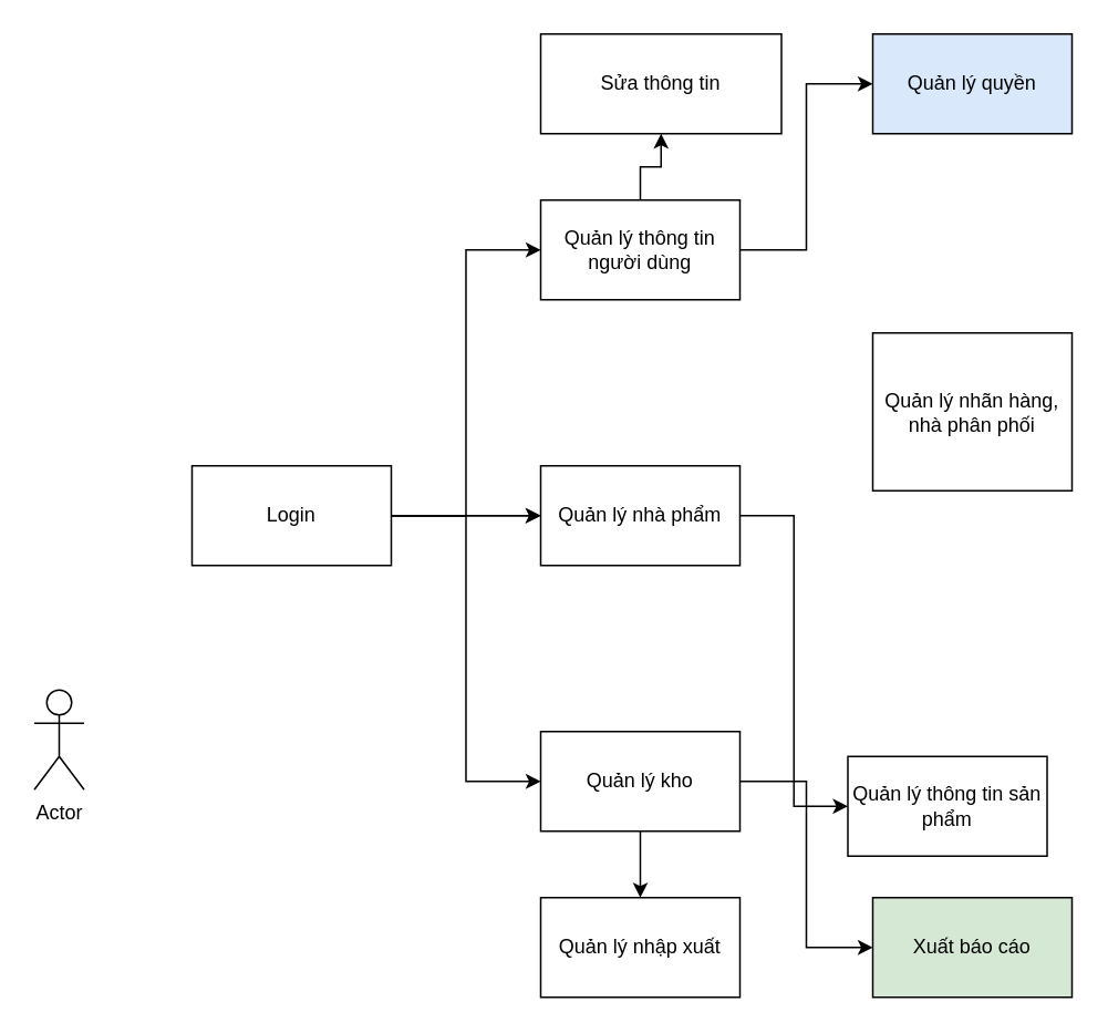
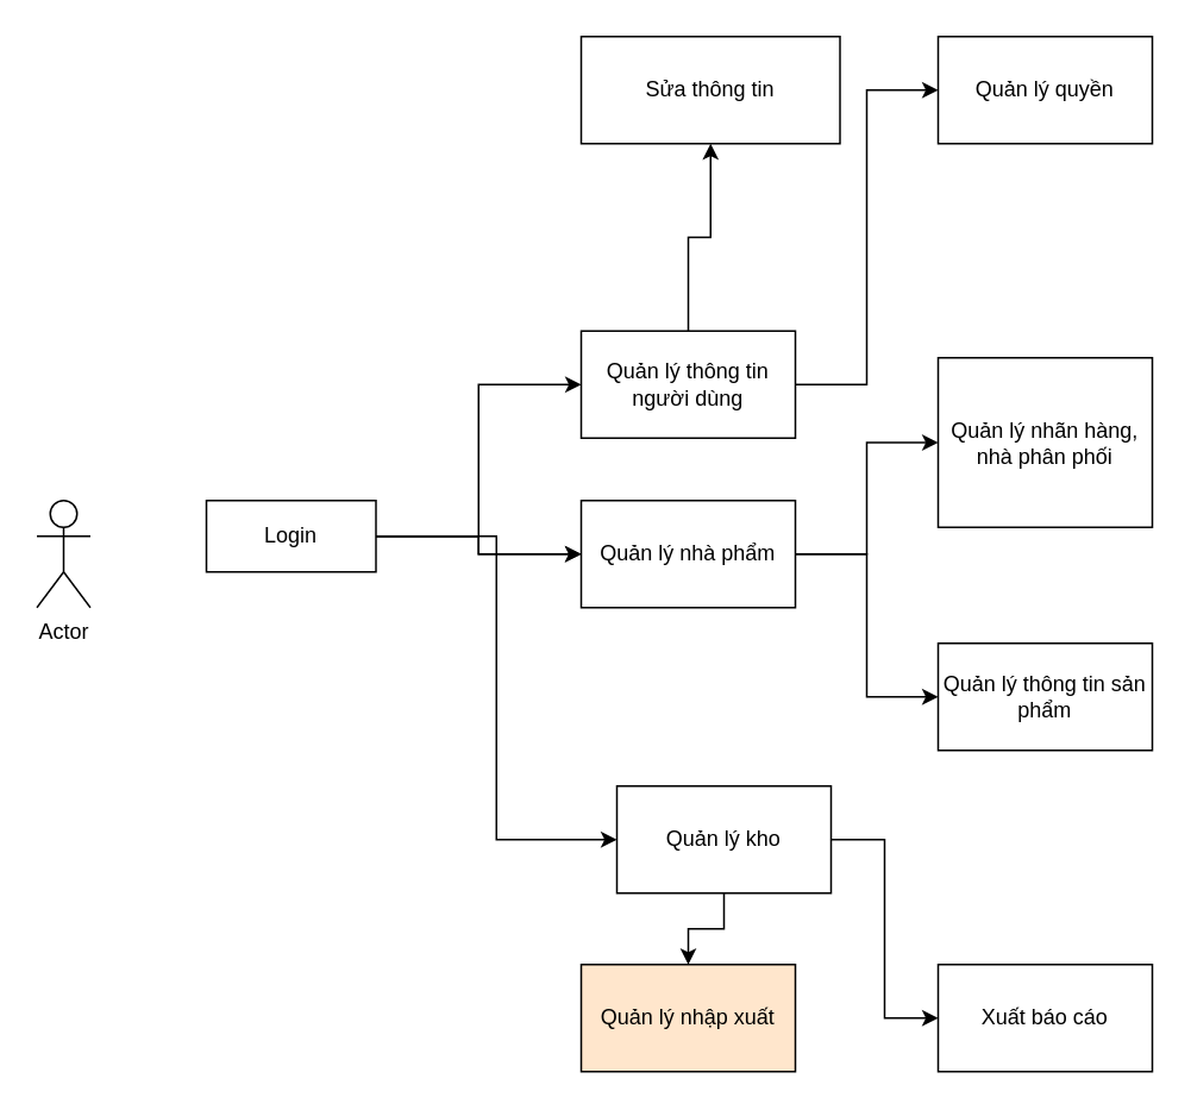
- <mxCell id="17" value="Quản lý quyền" style="rounded=0;whiteSpace=wrap;html=1;fillColor=#dae8fc;" vertex="1" parent="1"><mxGeometry x="525" y="20" width="120" height="60" as="geometry" /></mxCell>
+ <mxCell id="17" value="Quản lý quyền" style="rounded=0;whiteSpace=wrap;html=1;" vertex="1" parent="1"><mxGeometry x="525" y="20" width="120" height="60" as="geometry" /></mxCell>
- <mxCell id="13" value="Quản lý thông tin người dùng" style="rounded=0;whiteSpace=wrap;html=1;" vertex="1" parent="1"><mxGeometry x="325" y="120" width="120" height="60" as="geometry" /></mxCell>
+ <mxCell id="13" value="Quản lý thông tin người dùng" style="rounded=0;whiteSpace=wrap;html=1;" vertex="1" parent="1"><mxGeometry x="325" y="185" width="120" height="60" as="geometry" /></mxCell>
+ <mxCell id="8" style="edgeStyle=orthogonalEdgeStyle;rounded=0;orthogonalLoop=1;jettySize=auto;html=1;entryX=0;entryY=0.5;entryDx=0;entryDy=0;" edge="1" parent="1" source="10" target="19"><mxGeometry relative="1" as="geometry" /></mxCell>
- <mxCell id="7" value="Login" style="rounded=0;whiteSpace=wrap;html=1;" vertex="1" parent="1"><mxGeometry x="115" y="280" width="120" height="60" as="geometry" /></mxCell>
+ <mxCell id="7" value="Login" style="rounded=0;whiteSpace=wrap;html=1;" vertex="1" parent="1"><mxGeometry x="115" y="280" width="95" height="40" as="geometry" /></mxCell>
- <mxCell id="2" value="Actor" style="shape=umlActor;verticalLabelPosition=bottom;labelBackgroundColor=#ffffff;verticalAlign=top;html=1;outlineConnect=0;" vertex="1" parent="1"><mxGeometry x="20" y="415" width="30" height="60" as="geometry" /></mxCell>
+ <mxCell id="2" value="Actor" style="shape=umlActor;verticalLabelPosition=bottom;labelBackgroundColor=#ffffff;verticalAlign=top;html=1;outlineConnect=0;" vertex="1" parent="1"><mxGeometry x="20" y="280" width="30" height="60" as="geometry" /></mxCell>
- <mxCell id="16" value="Quản lý kho" style="rounded=0;whiteSpace=wrap;html=1;" vertex="1" parent="1"><mxGeometry x="325" y="440" width="120" height="60" as="geometry" /></mxCell>
+ <mxCell id="16" value="Quản lý kho" style="rounded=0;whiteSpace=wrap;html=1;" vertex="1" parent="1"><mxGeometry x="345" y="440" width="120" height="60" as="geometry" /></mxCell>
- <mxCell id="20" value="Quản lý thông tin sản phẩm" style="rounded=0;whiteSpace=wrap;html=1;" vertex="1" parent="1"><mxGeometry x="510" y="455" width="120" height="60" as="geometry" /></mxCell>
+ <mxCell id="20" value="Quản lý thông tin sản phẩm" style="rounded=0;whiteSpace=wrap;html=1;" vertex="1" parent="1"><mxGeometry x="525" y="360" width="120" height="60" as="geometry" /></mxCell>
- <mxCell id="21" value="Quản lý nhập xuất" style="rounded=0;whiteSpace=wrap;html=1;" vertex="1" parent="1"><mxGeometry x="325" y="540" width="120" height="60" as="geometry" /></mxCell>
+ <mxCell id="21" value="Quản lý nhập xuất" style="rounded=0;whiteSpace=wrap;html=1;fillColor=#ffe6cc;" vertex="1" parent="1"><mxGeometry x="325" y="540" width="120" height="60" as="geometry" /></mxCell>
- <mxCell id="22" value="Xuất báo cáo" style="rounded=0;whiteSpace=wrap;html=1;fillColor=#d5e8d4;" vertex="1" parent="1"><mxGeometry x="525" y="540" width="120" height="60" as="geometry" /></mxCell>
+ <mxCell id="22" value="Xuất báo cáo" style="rounded=0;whiteSpace=wrap;html=1;" vertex="1" parent="1"><mxGeometry x="525" y="540" width="120" height="60" as="geometry" /></mxCell>
